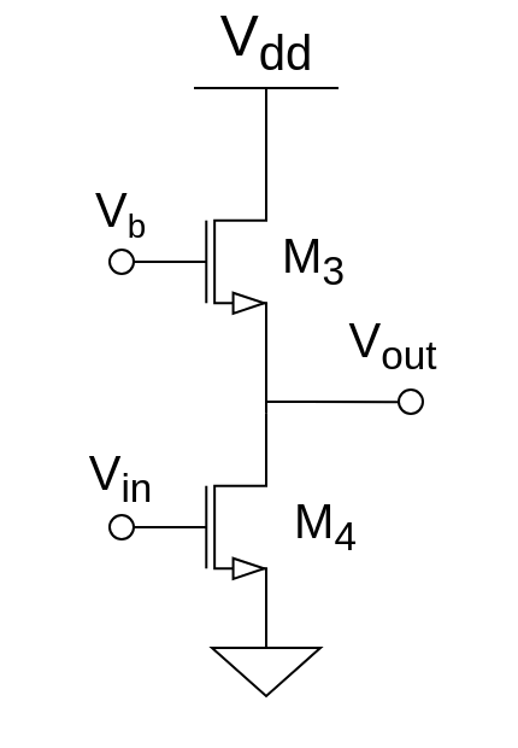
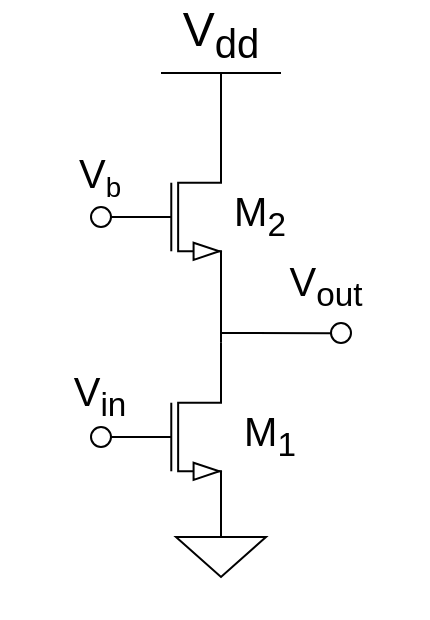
- <mxCell id="13" value="&lt;span style=&quot;font-size: 20px;&quot;&gt;M&lt;sub&gt;3&lt;/sub&gt;&lt;/span&gt;" style="text;html=1;align=center;verticalAlign=middle;whiteSpace=wrap;rounded=0;" vertex="1" parent="1"><mxGeometry x="100" y="77" width="60" height="30" as="geometry" /></mxCell>
+ <mxCell id="13" value="&lt;span style=&quot;font-size: 20px;&quot;&gt;M&lt;sub&gt;2&lt;/sub&gt;&lt;/span&gt;" style="text;html=1;align=center;verticalAlign=middle;whiteSpace=wrap;rounded=0;" vertex="1" parent="1"><mxGeometry x="100" y="77" width="60" height="30" as="geometry" /></mxCell>
- <mxCell id="12" value="&lt;span style=&quot;font-size: 20px;&quot;&gt;M&lt;sub&gt;4&lt;/sub&gt;&lt;/span&gt;" style="text;html=1;align=center;verticalAlign=middle;whiteSpace=wrap;rounded=0;" vertex="1" parent="1"><mxGeometry x="105" y="187" width="60" height="30" as="geometry" /></mxCell>
+ <mxCell id="12" value="&lt;span style=&quot;font-size: 20px;&quot;&gt;M&lt;sub&gt;1&lt;/sub&gt;&lt;/span&gt;" style="text;html=1;align=center;verticalAlign=middle;whiteSpace=wrap;rounded=0;" vertex="1" parent="1"><mxGeometry x="105" y="187" width="60" height="30" as="geometry" /></mxCell>
